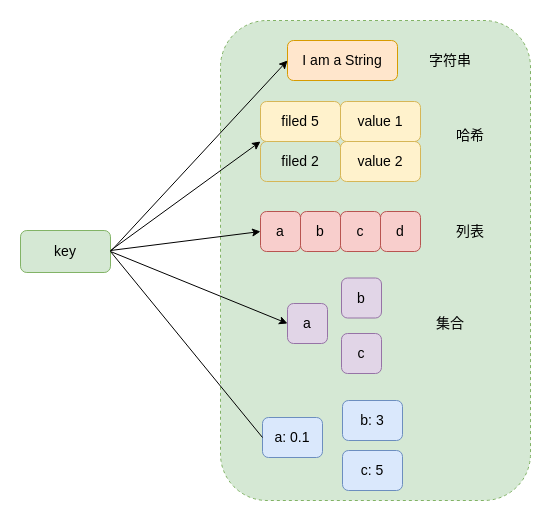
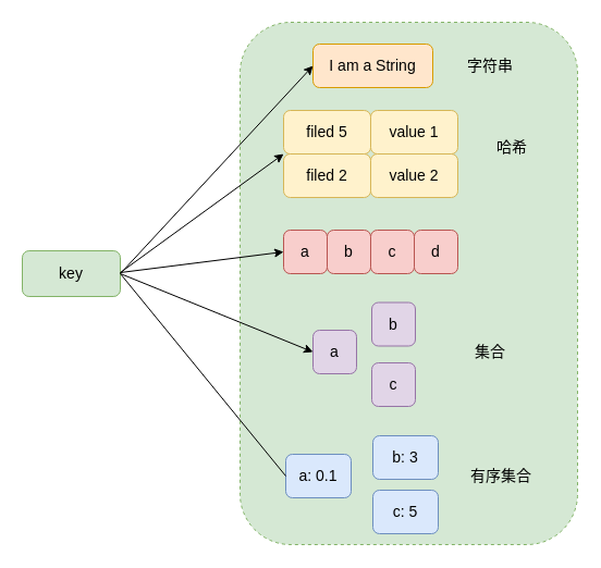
- <mxCell id="6" value="filed 2" style="rounded=1;whiteSpace=wrap;html=1;fillColor=#d5e8d4;strokeColor=#d6b656;fontSize=14;" vertex="1" parent="1"><mxGeometry x="260" y="141" width="80" height="40" as="geometry" /></mxCell>
+ <mxCell id="6" value="filed 2" style="rounded=1;whiteSpace=wrap;html=1;fillColor=#fff2cc;strokeColor=#d6b656;fontSize=14;" vertex="1" parent="1"><mxGeometry x="260" y="141" width="80" height="40" as="geometry" /></mxCell>
- <mxCell id="20" value="列表" style="text;html=1;align=center;verticalAlign=middle;whiteSpace=wrap;rounded=0;fontSize=14;" vertex="1" parent="1"><mxGeometry x="440" y="216" width="60" height="30" as="geometry" /></mxCell>
+ <mxCell id="22" value="有序集合" style="text;html=1;align=center;verticalAlign=middle;whiteSpace=wrap;rounded=0;fontSize=14;" vertex="1" parent="1"><mxGeometry x="430" y="422" width="60" height="30" as="geometry" /></mxCell>
